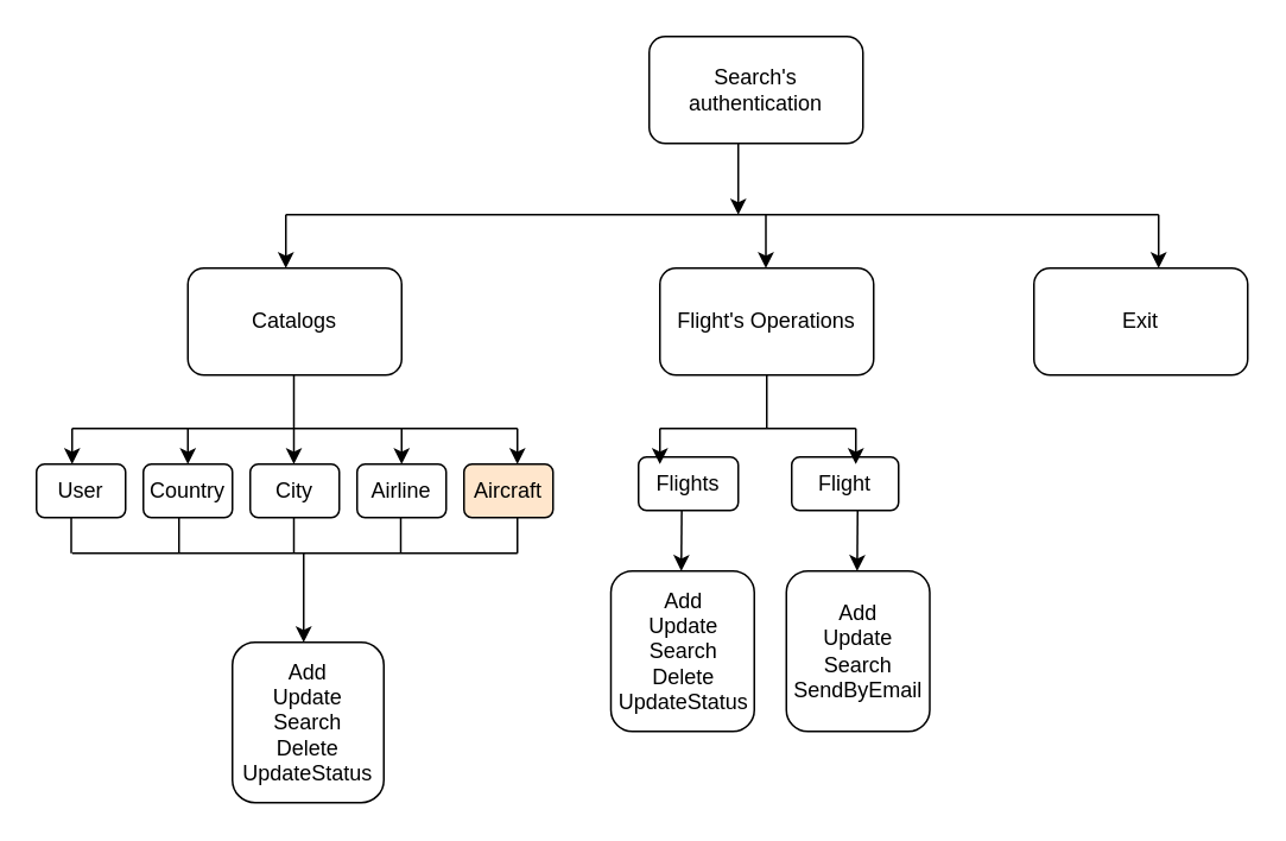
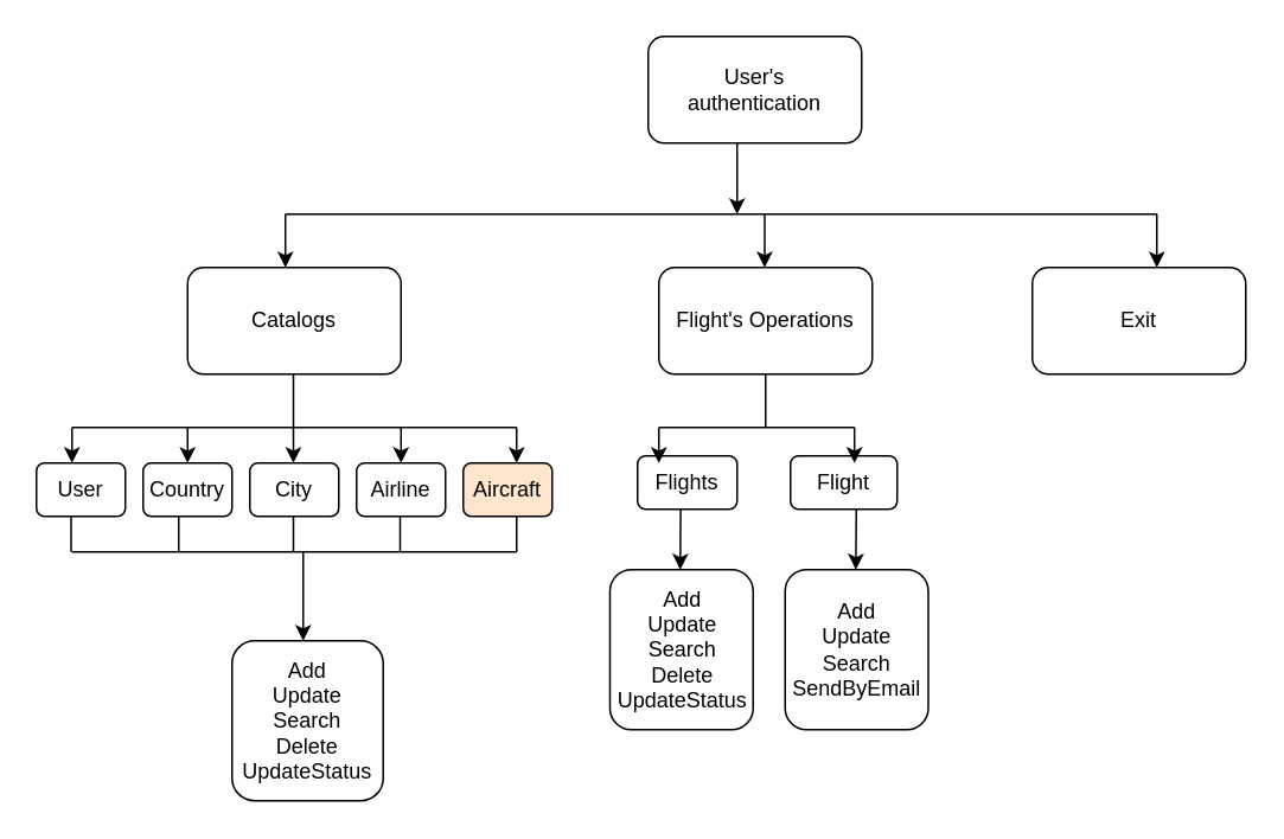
- <mxCell id="2" value="Search's &lt;br&gt;authentication" style="rounded=1;whiteSpace=wrap;html=1;" vertex="1" parent="1"><mxGeometry x="364" y="20" width="120" height="60" as="geometry" /></mxCell>
+ <mxCell id="2" value="User's &lt;br&gt;authentication" style="rounded=1;whiteSpace=wrap;html=1;" vertex="1" parent="1"><mxGeometry x="364" y="20" width="120" height="60" as="geometry" /></mxCell>
